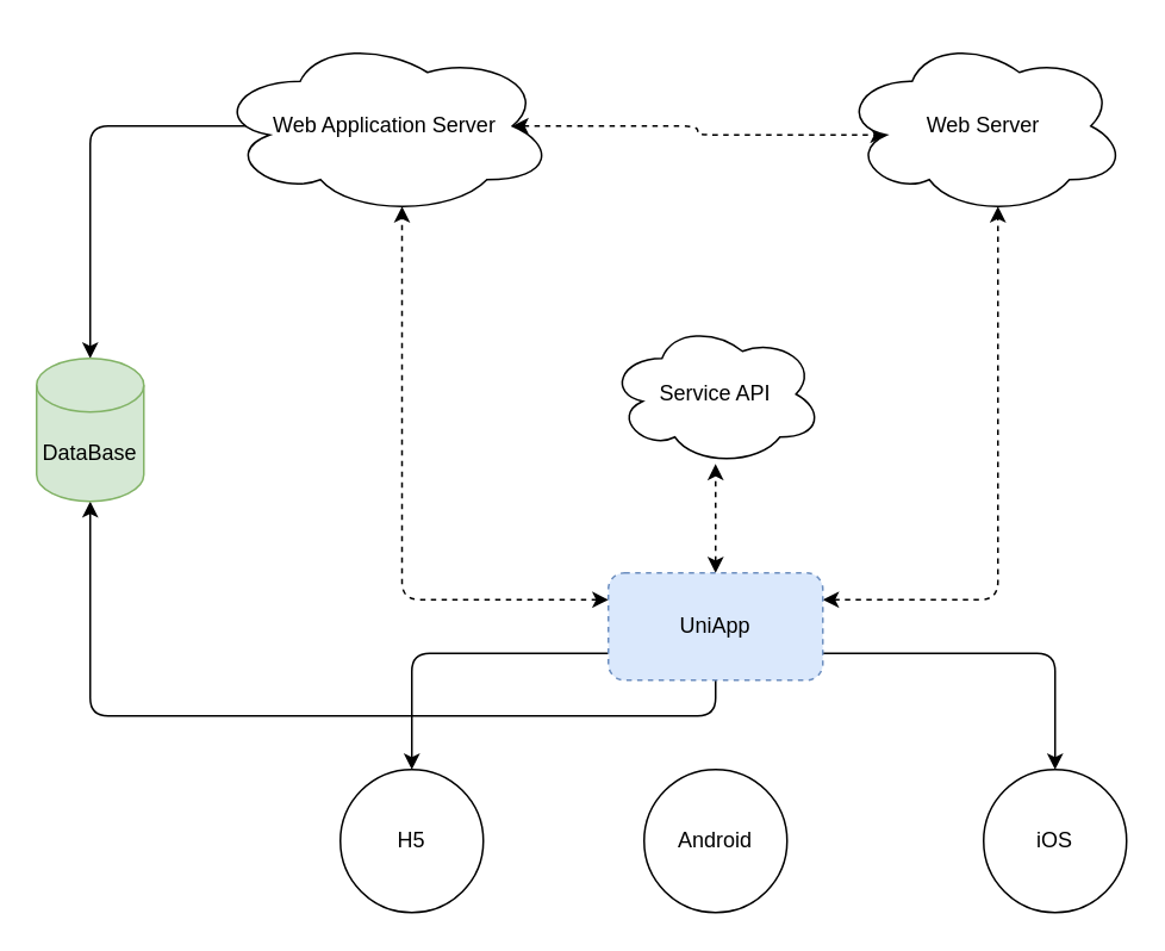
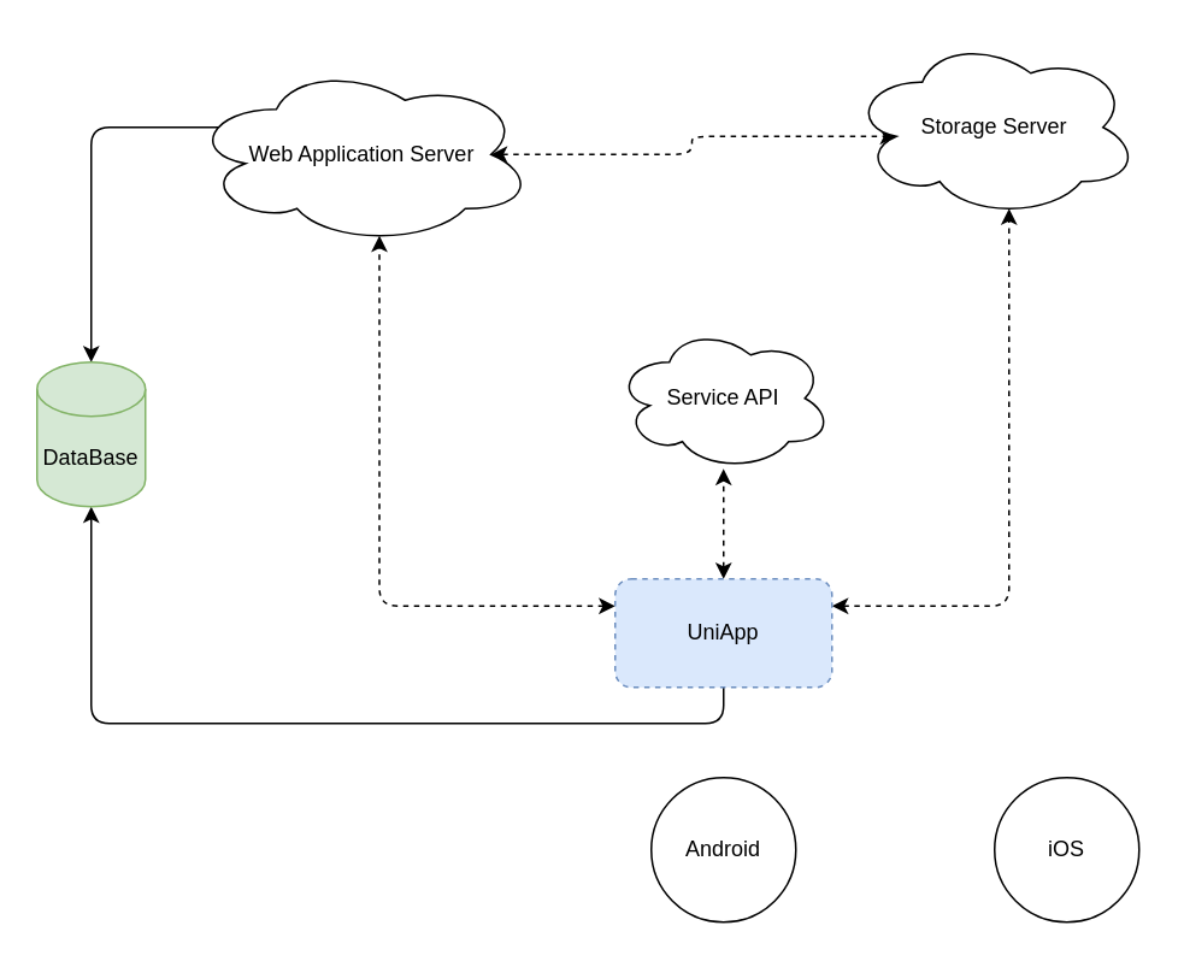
- <mxCell id="4" value="&lt;p&gt;Web Application Server&lt;/p&gt;" style="ellipse;shape=cloud;whiteSpace=wrap;html=1;" vertex="1" parent="1"><mxGeometry x="120" y="20" width="190" height="100" as="geometry" /></mxCell>
+ <mxCell id="4" value="&lt;p&gt;Web Application Server&lt;/p&gt;" style="ellipse;shape=cloud;whiteSpace=wrap;html=1;" vertex="1" parent="1"><mxGeometry x="105" y="35" width="190" height="100" as="geometry" /></mxCell>
- <mxCell id="5" value="Web Server" style="ellipse;shape=cloud;whiteSpace=wrap;html=1;" vertex="1" parent="1"><mxGeometry x="470" y="20" width="160" height="100" as="geometry" /></mxCell>
+ <mxCell id="5" value="Storage Server" style="ellipse;shape=cloud;whiteSpace=wrap;html=1;" vertex="1" parent="1"><mxGeometry x="470" y="20" width="160" height="100" as="geometry" /></mxCell>
- <mxCell id="9" style="edgeStyle=orthogonalEdgeStyle;rounded=1;orthogonalLoop=1;jettySize=auto;html=1;exitX=0;exitY=0.75;exitDx=0;exitDy=0;entryX=0.5;entryY=0;entryDx=0;entryDy=0;startArrow=none;startFill=0;" edge="1" parent="1" source="13" target="15"><mxGeometry relative="1" as="geometry" /></mxCell>
- <mxCell id="11" style="edgeStyle=orthogonalEdgeStyle;rounded=1;orthogonalLoop=1;jettySize=auto;html=1;exitX=1;exitY=0.75;exitDx=0;exitDy=0;startArrow=none;startFill=0;" edge="1" parent="1" source="13" target="17"><mxGeometry relative="1" as="geometry" /></mxCell>
- <mxCell id="15" value="H5" style="ellipse;whiteSpace=wrap;html=1;aspect=fixed;" vertex="1" parent="1"><mxGeometry x="190" y="430" width="80" height="80" as="geometry" /></mxCell>
